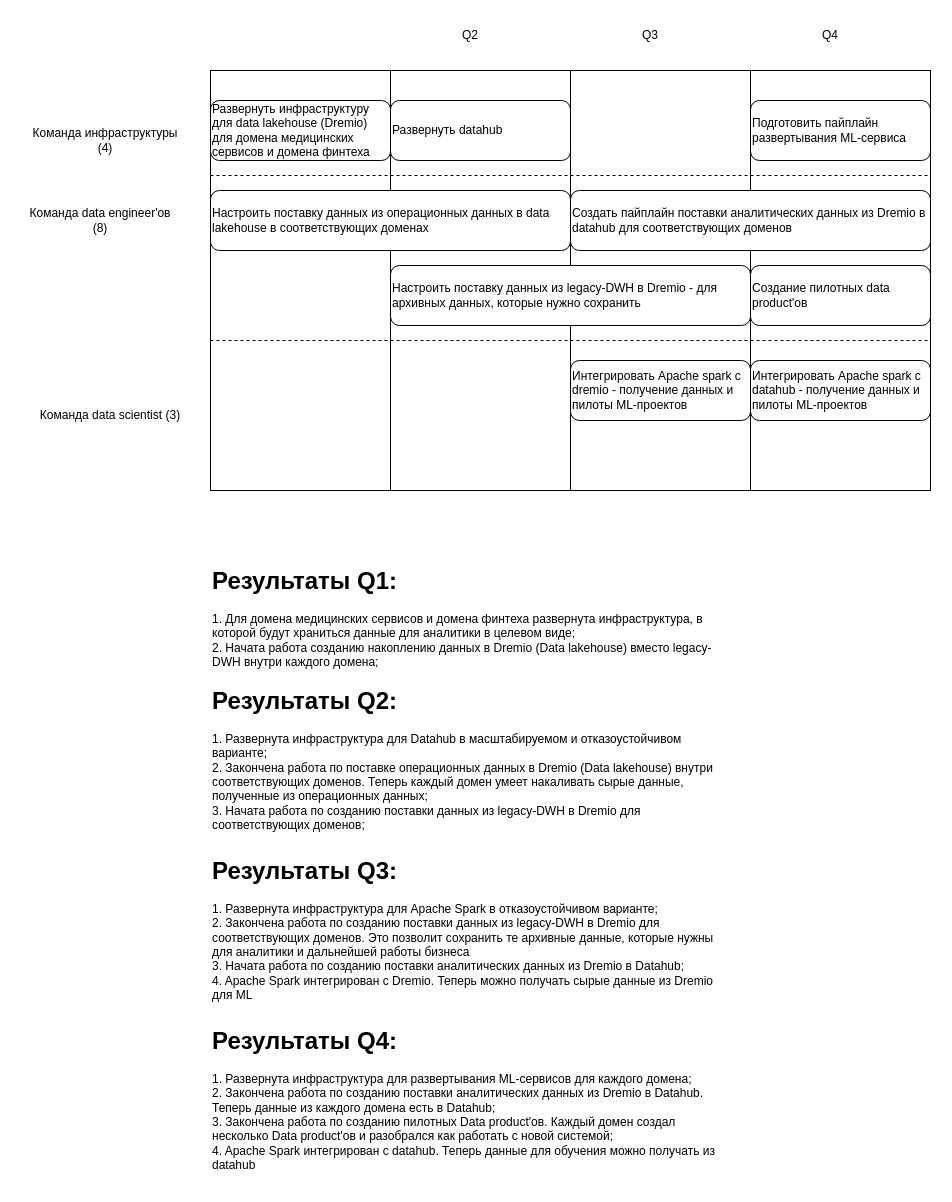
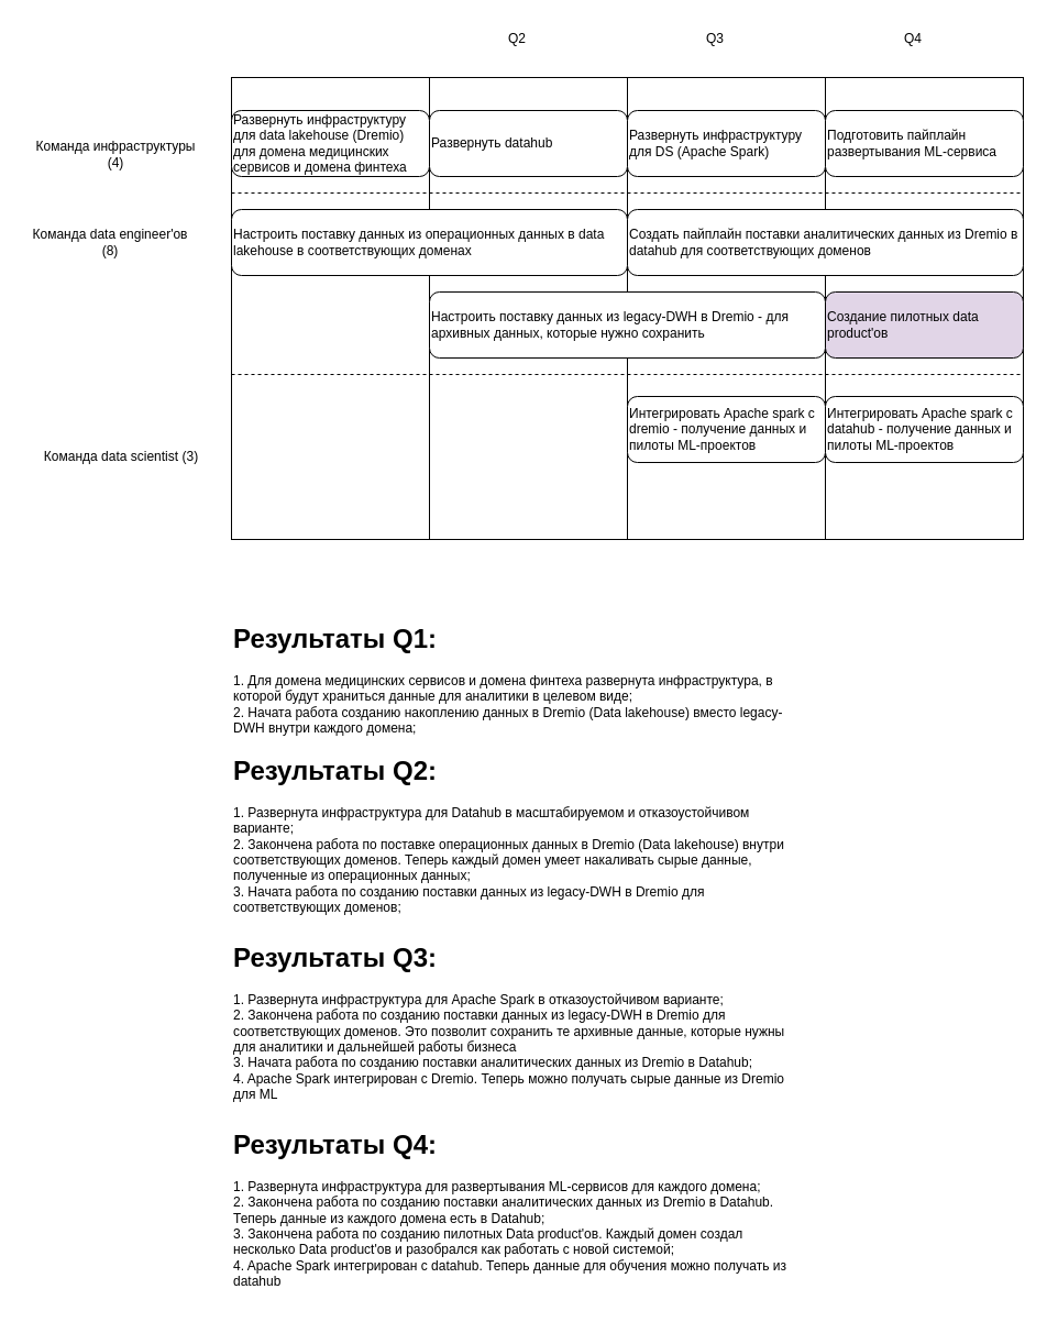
+ <mxCell id="14" value="&lt;span style=&quot;&quot;&gt;Развернуть инфраструктуру для DS (Apache Spark)&lt;/span&gt;" style="rounded=1;whiteSpace=wrap;html=1;align=left;" vertex="1" parent="1"><mxGeometry x="570" y="100" width="180" height="60" as="geometry" /></mxCell>
- <mxCell id="25" value="Создание пилотных data product'ов" style="rounded=1;whiteSpace=wrap;html=1;align=left;" vertex="1" parent="1"><mxGeometry x="750" y="265" width="180" height="60" as="geometry" /></mxCell>
+ <mxCell id="25" value="Создание пилотных data product'ов" style="rounded=1;whiteSpace=wrap;html=1;align=left;fillColor=#e1d5e7;" vertex="1" parent="1"><mxGeometry x="750" y="265" width="180" height="60" as="geometry" /></mxCell>
